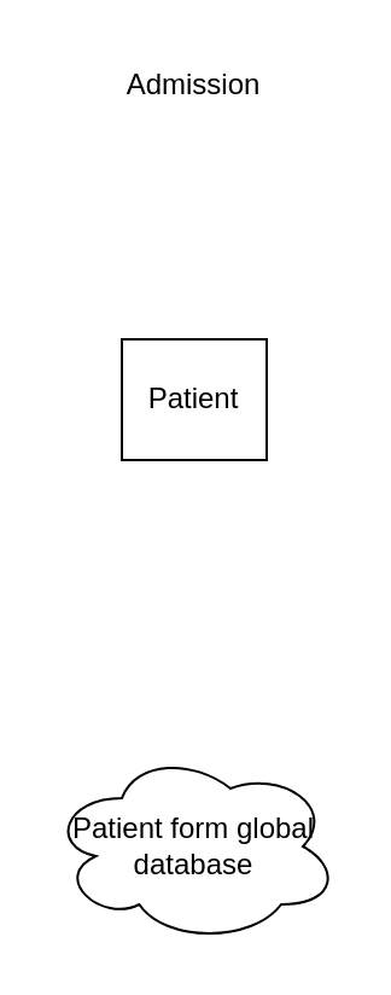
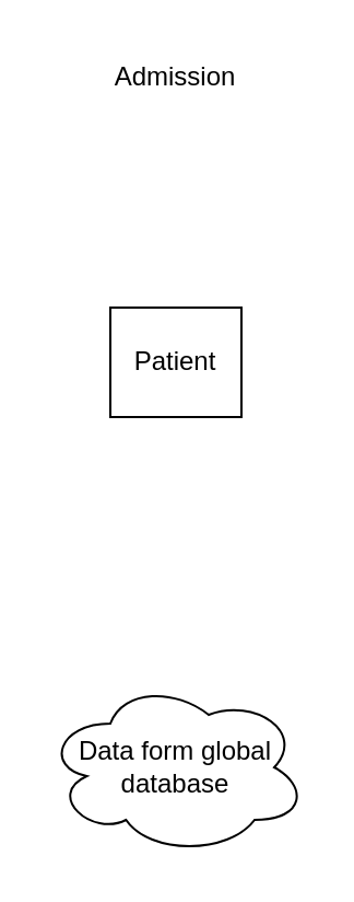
- <mxCell id="3" value="Patient form global database" style="ellipse;shape=cloud;whiteSpace=wrap;html=1;" vertex="1" parent="1"><mxGeometry x="20" y="310" width="120" height="80" as="geometry" /></mxCell>
+ <mxCell id="3" value="Data form global database" style="ellipse;shape=cloud;whiteSpace=wrap;html=1;" vertex="1" parent="1"><mxGeometry x="20" y="310" width="120" height="80" as="geometry" /></mxCell>
